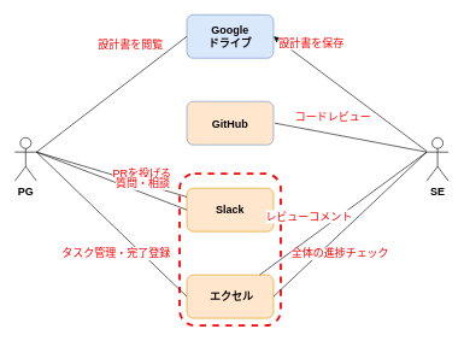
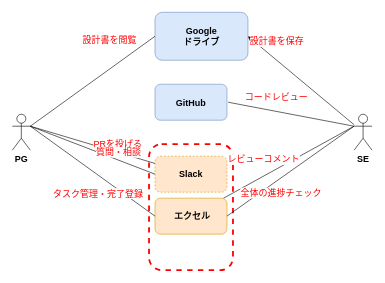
- <mxCell id="5" value="&lt;font style=&quot;font-size: 15px;&quot;&gt;Google&lt;/font&gt;&lt;div style=&quot;font-size: 15px;&quot;&gt;&lt;font style=&quot;font-size: 15px;&quot;&gt;ドライブ&lt;/font&gt;&lt;/div&gt;" style="rounded=1;whiteSpace=wrap;html=1;fontStyle=1;fillColor=#dae8fc;strokeColor=#6c8ebf;" vertex="1" parent="1"><mxGeometry x="258" y="20" width="120" height="60" as="geometry" /></mxCell>
+ <mxCell id="5" value="&lt;font style=&quot;font-size: 15px;&quot;&gt;Google&lt;/font&gt;&lt;div style=&quot;font-size: 15px;&quot;&gt;&lt;font style=&quot;font-size: 15px;&quot;&gt;ドライブ&lt;/font&gt;&lt;/div&gt;" style="rounded=1;whiteSpace=wrap;html=1;fontStyle=1;fillColor=#dae8fc;strokeColor=#6c8ebf;" vertex="1" parent="1"><mxGeometry x="258" y="20" width="155" height="80" as="geometry" /></mxCell>
- <mxCell id="6" value="&lt;font style=&quot;font-size: 15px;&quot;&gt;GitHub&lt;/font&gt;" style="rounded=1;whiteSpace=wrap;html=1;fontStyle=1;fillColor=#ffe6cc;strokeColor=#6c8ebf;" vertex="1" parent="1"><mxGeometry x="258" y="140" width="120" height="60" as="geometry" /></mxCell>
+ <mxCell id="6" value="&lt;font style=&quot;font-size: 15px;&quot;&gt;GitHub&lt;/font&gt;" style="rounded=1;whiteSpace=wrap;html=1;fontStyle=1;fillColor=#dae8fc;strokeColor=#6c8ebf;" vertex="1" parent="1"><mxGeometry x="258" y="140" width="120" height="60" as="geometry" /></mxCell>
- <mxCell id="7" value="&lt;span style=&quot;font-size: 15px;&quot;&gt;Slack&lt;/span&gt;" style="rounded=1;whiteSpace=wrap;html=1;fontStyle=1;fillColor=#ffe6cc;strokeColor=#d79b00;" vertex="1" parent="1"><mxGeometry x="258" y="260" width="120" height="60" as="geometry" /></mxCell>
+ <mxCell id="7" value="&lt;span style=&quot;font-size: 15px;&quot;&gt;Slack&lt;/span&gt;" style="rounded=1;whiteSpace=wrap;html=1;fontStyle=1;fillColor=#ffe6cc;strokeColor=#d79b00;dashed=1;" vertex="1" parent="1"><mxGeometry x="258" y="260" width="120" height="60" as="geometry" /></mxCell>
- <mxCell id="8" value="&lt;span style=&quot;font-size: 15px;&quot;&gt;&amp;nbsp;エクセル&lt;/span&gt;" style="rounded=1;whiteSpace=wrap;html=1;fontStyle=1;fillColor=#ffe6cc;strokeColor=#d79b00;" vertex="1" parent="1"><mxGeometry x="258" y="380" width="120" height="60" as="geometry" /></mxCell>
+ <mxCell id="8" value="&lt;span style=&quot;font-size: 15px;&quot;&gt;&amp;nbsp;エクセル&lt;/span&gt;" style="rounded=1;whiteSpace=wrap;html=1;fontStyle=1;fillColor=#ffe6cc;strokeColor=#d79b00;" vertex="1" parent="1"><mxGeometry x="258" y="330" width="120" height="60" as="geometry" /></mxCell>
